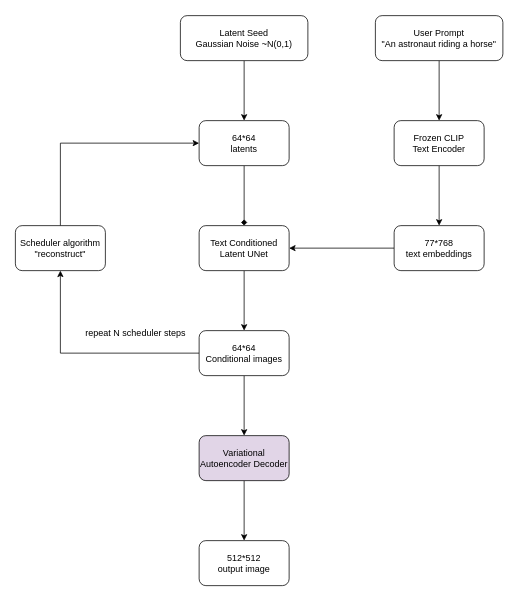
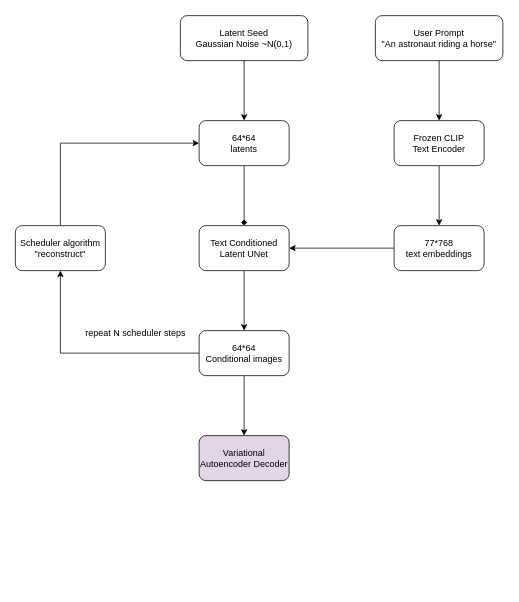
- <mxCell id="20" value="" style="edgeStyle=orthogonalEdgeStyle;rounded=0;orthogonalLoop=1;jettySize=auto;html=1;" edge="1" parent="1" source="21" target="22"><mxGeometry relative="1" as="geometry" /></mxCell>
- <mxCell id="22" value="512*512&lt;div&gt;output image&lt;/div&gt;" style="whiteSpace=wrap;html=1;rounded=1;" vertex="1" parent="1"><mxGeometry x="265" y="720" width="120" height="60" as="geometry" /></mxCell>
